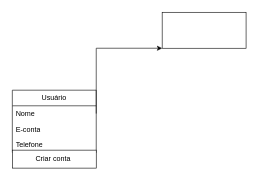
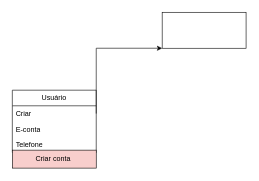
- <mxCell id="3" value="&lt;font style=&quot;vertical-align: inherit;&quot;&gt;&lt;font style=&quot;vertical-align: inherit;&quot;&gt;Nome&lt;/font&gt;&lt;/font&gt;" style="text;strokeColor=none;fillColor=none;align=left;verticalAlign=top;spacingLeft=4;spacingRight=4;overflow=hidden;rotatable=0;points=[[0,0.5],[1,0.5]];portConstraint=eastwest;whiteSpace=wrap;html=1;" vertex="1" parent="2"><mxGeometry y="26" width="140" height="26" as="geometry" /></mxCell>
+ <mxCell id="3" value="&lt;font style=&quot;vertical-align: inherit;&quot;&gt;&lt;font style=&quot;vertical-align: inherit;&quot;&gt;Criar&lt;/font&gt;&lt;/font&gt;" style="text;strokeColor=none;fillColor=none;align=left;verticalAlign=top;spacingLeft=4;spacingRight=4;overflow=hidden;rotatable=0;points=[[0,0.5],[1,0.5]];portConstraint=eastwest;whiteSpace=wrap;html=1;" vertex="1" parent="2"><mxGeometry y="26" width="140" height="26" as="geometry" /></mxCell>
- <mxCell id="6" value="&lt;font style=&quot;vertical-align: inherit;&quot;&gt;&lt;font style=&quot;vertical-align: inherit;&quot;&gt;Criar conta&amp;nbsp;&lt;/font&gt;&lt;/font&gt;" style="html=1;whiteSpace=wrap;" vertex="1" parent="1"><mxGeometry y="250" width="140" height="30" as="geometry" x="20" /></mxCell>
+ <mxCell id="6" value="&lt;font style=&quot;vertical-align: inherit;&quot;&gt;&lt;font style=&quot;vertical-align: inherit;&quot;&gt;Criar conta&amp;nbsp;&lt;/font&gt;&lt;/font&gt;" style="html=1;whiteSpace=wrap;fillColor=#f8cecc;" vertex="1" parent="1"><mxGeometry y="250" width="140" height="30" as="geometry" x="20" /></mxCell>
